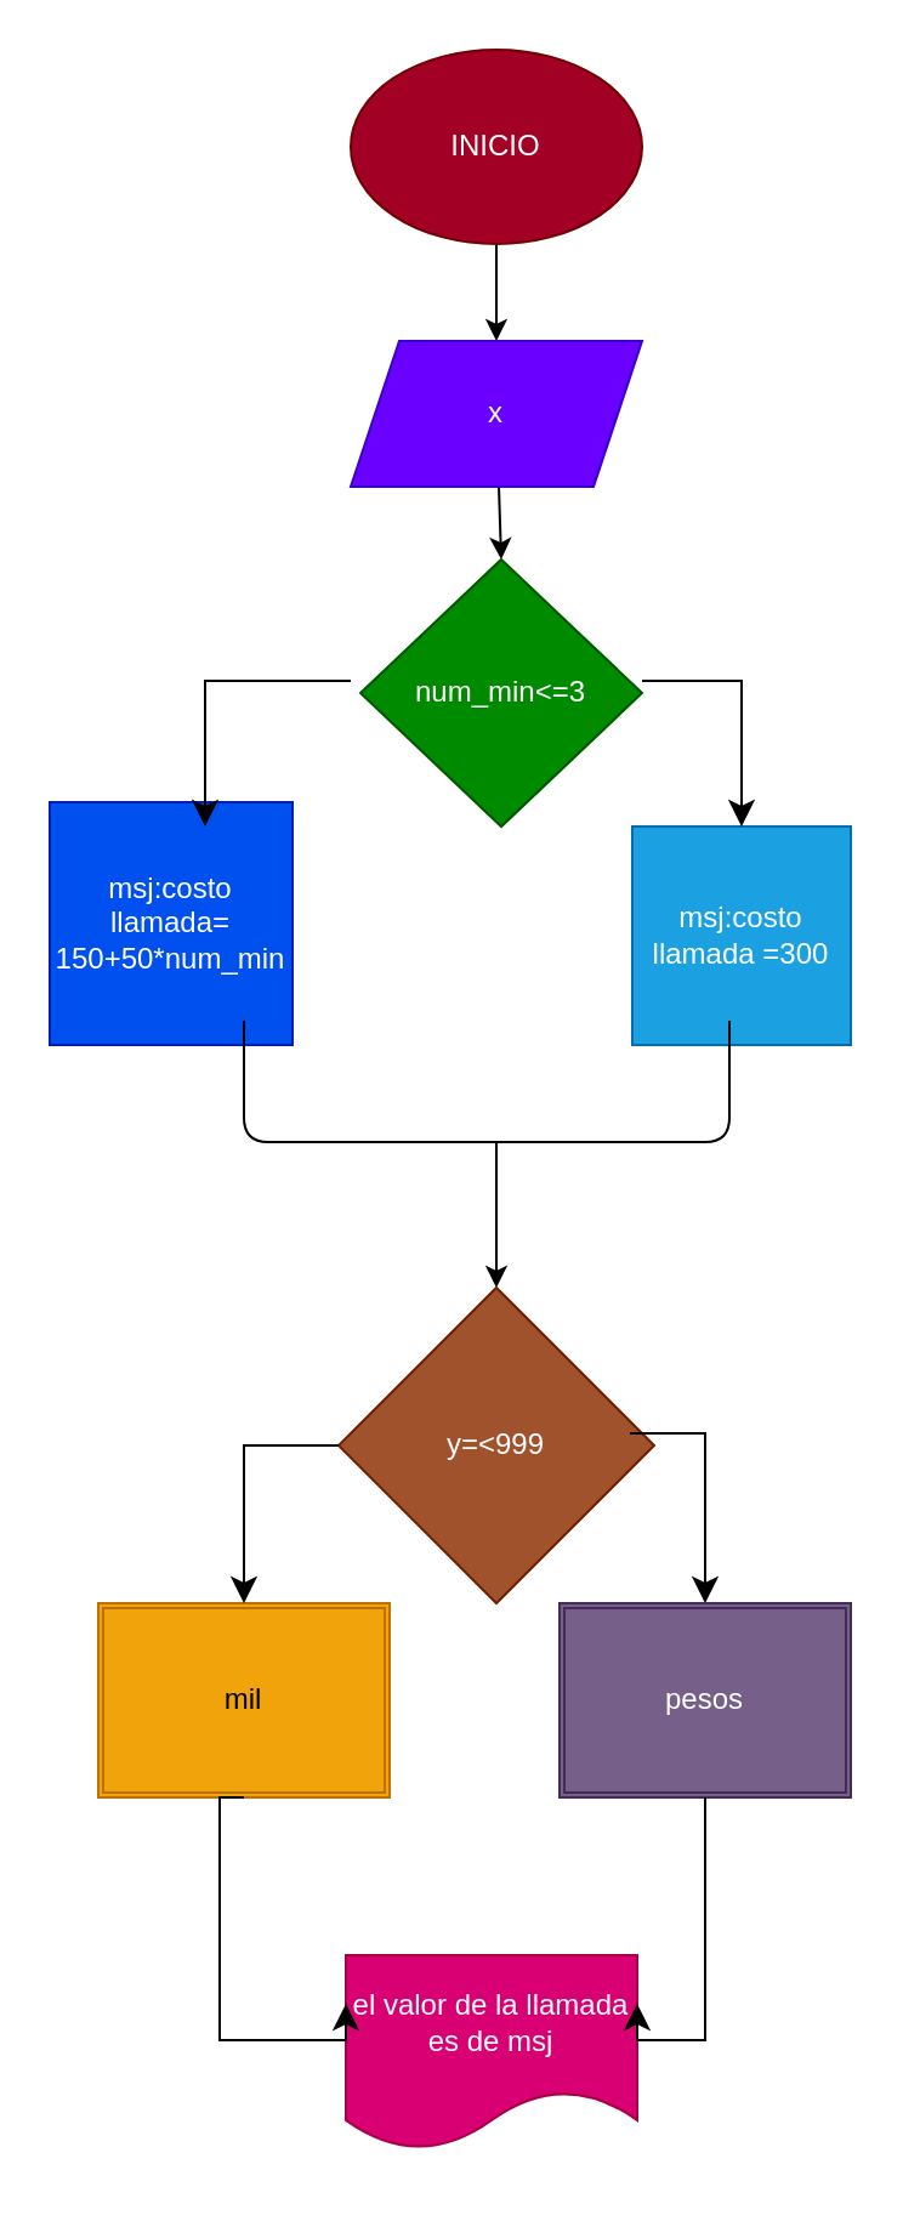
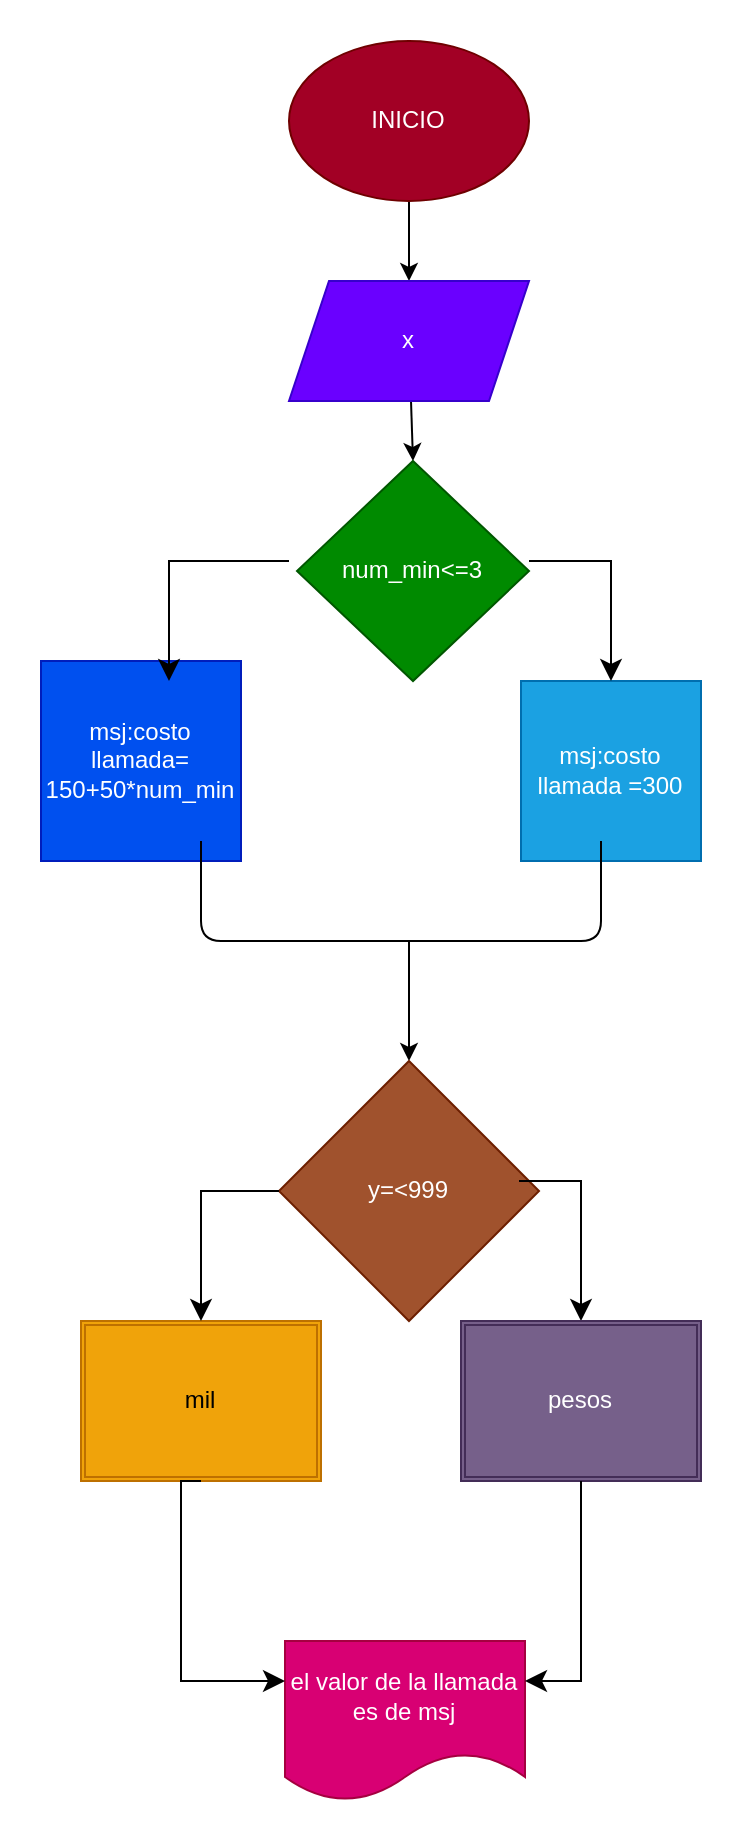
- <mxCell id="19" value="el valor de la llamada es de msj" style="shape=document;whiteSpace=wrap;html=1;boundedLbl=1;fillColor=#d80073;fontColor=#ffffff;strokeColor=#A50040;" parent="1" vertex="1"><mxGeometry x="142" y="805" width="120" height="80" as="geometry" /></mxCell>
+ <mxCell id="19" value="el valor de la llamada es de msj" style="shape=document;whiteSpace=wrap;html=1;boundedLbl=1;fillColor=#d80073;fontColor=#ffffff;strokeColor=#A50040;" parent="1" vertex="1"><mxGeometry x="142" y="820" width="120" height="80" as="geometry" /></mxCell>
